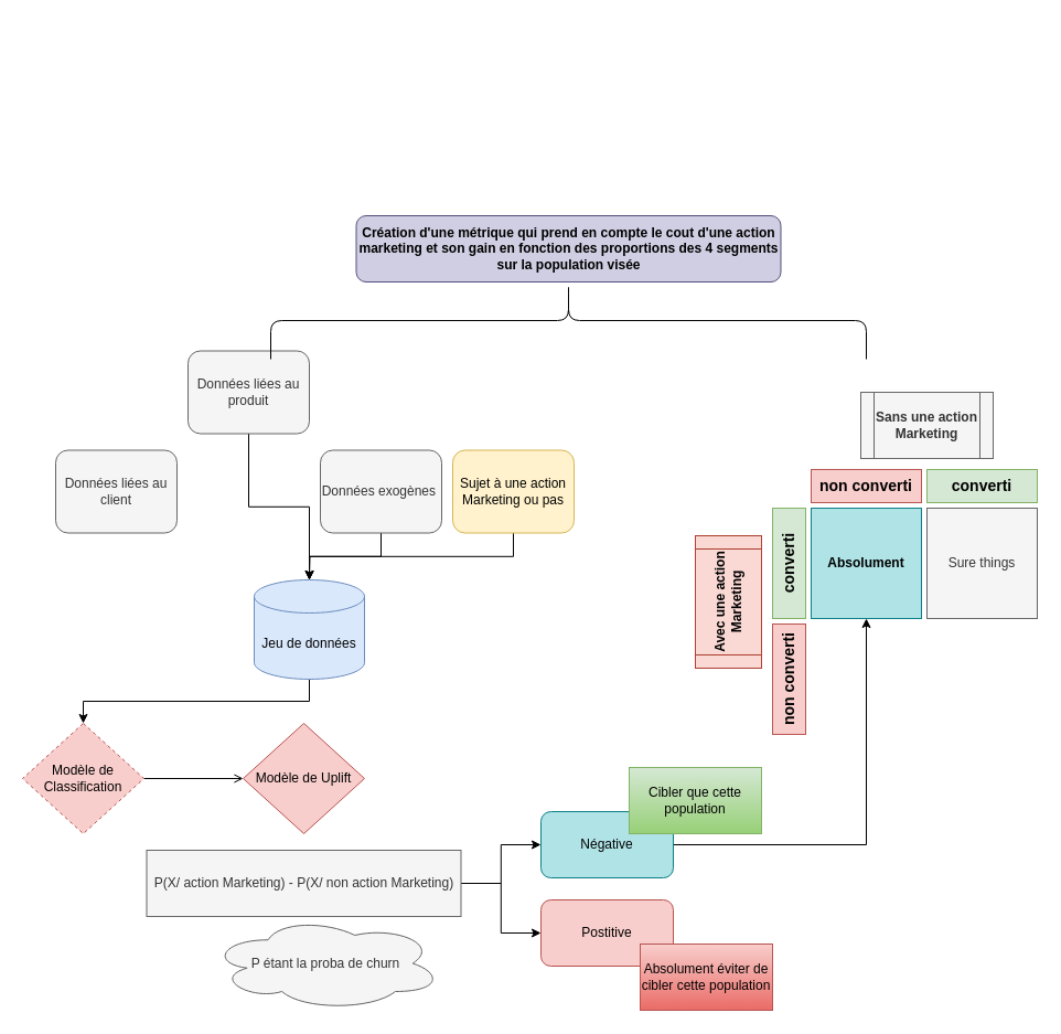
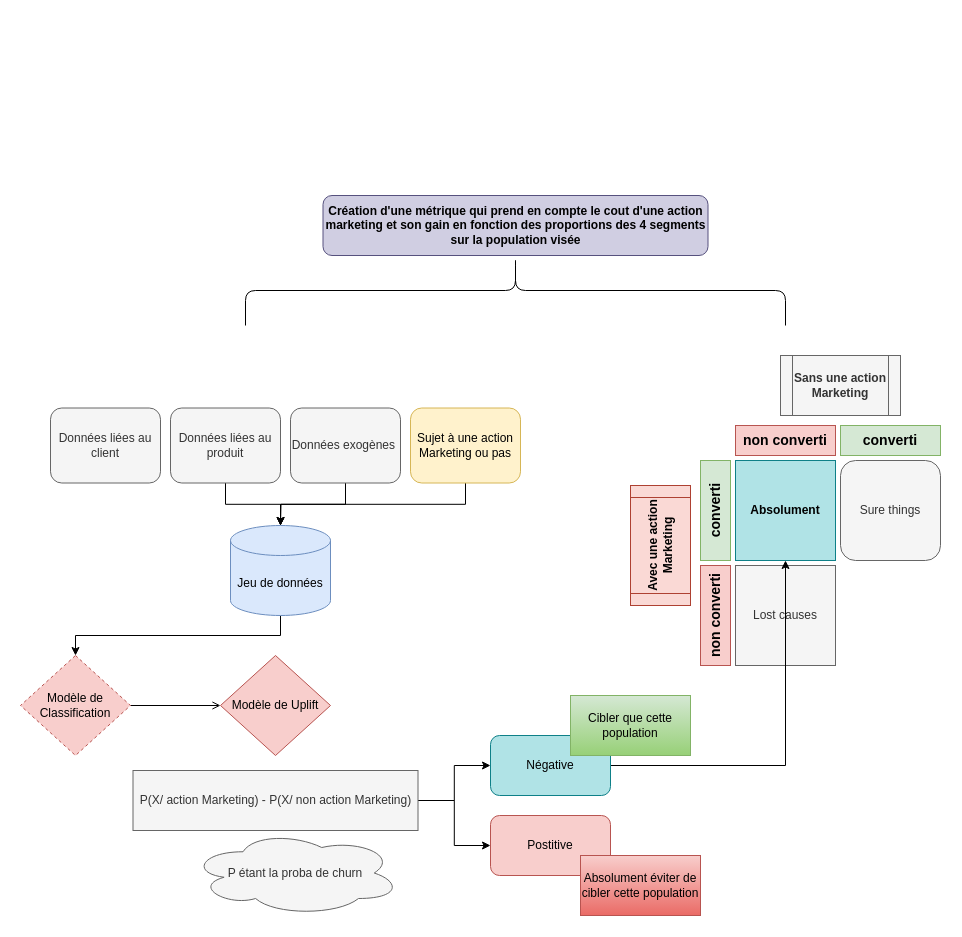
- <mxCell id="13" value="Données liées au produit" style="rounded=1;whiteSpace=wrap;html=1;fillColor=#f5f5f5;fontColor=#333333;strokeColor=#666666;" vertex="1" parent="1"><mxGeometry x="170" y="317.5" width="110" height="75" as="geometry" /></mxCell>
+ <mxCell id="13" value="Données liées au produit" style="rounded=1;whiteSpace=wrap;html=1;fillColor=#f5f5f5;fontColor=#333333;strokeColor=#666666;" vertex="1" parent="1"><mxGeometry x="170" y="407.5" width="110" height="75" as="geometry" /></mxCell>
- <mxCell id="3" value="Sure things" style="html=1;shadow=0;fontSize=12;align=center;fontStyle=0;whiteSpace=wrap;rounded=0;fillColor=#f5f5f5;fontColor=#333333;strokeColor=#666666;" vertex="1" parent="1"><mxGeometry x="840" y="460" width="100" height="100" as="geometry" /></mxCell>
+ <mxCell id="3" value="Sure things" style="html=1;shadow=0;fontSize=12;align=center;fontStyle=0;whiteSpace=wrap;fillColor=#f5f5f5;fontColor=#333333;strokeColor=#666666;rounded=1;" vertex="1" parent="1"><mxGeometry x="840" y="460" width="100" height="100" as="geometry" /></mxCell>
+ <mxCell id="4" value="Lost causes" style="html=1;shadow=0;fontSize=12;align=center;fontStyle=0;whiteSpace=wrap;rounded=0;fillColor=#f5f5f5;fontColor=#333333;strokeColor=#666666;" vertex="1" parent="1"><mxGeometry x="735" y="565" width="100" height="100" as="geometry" /></mxCell>
